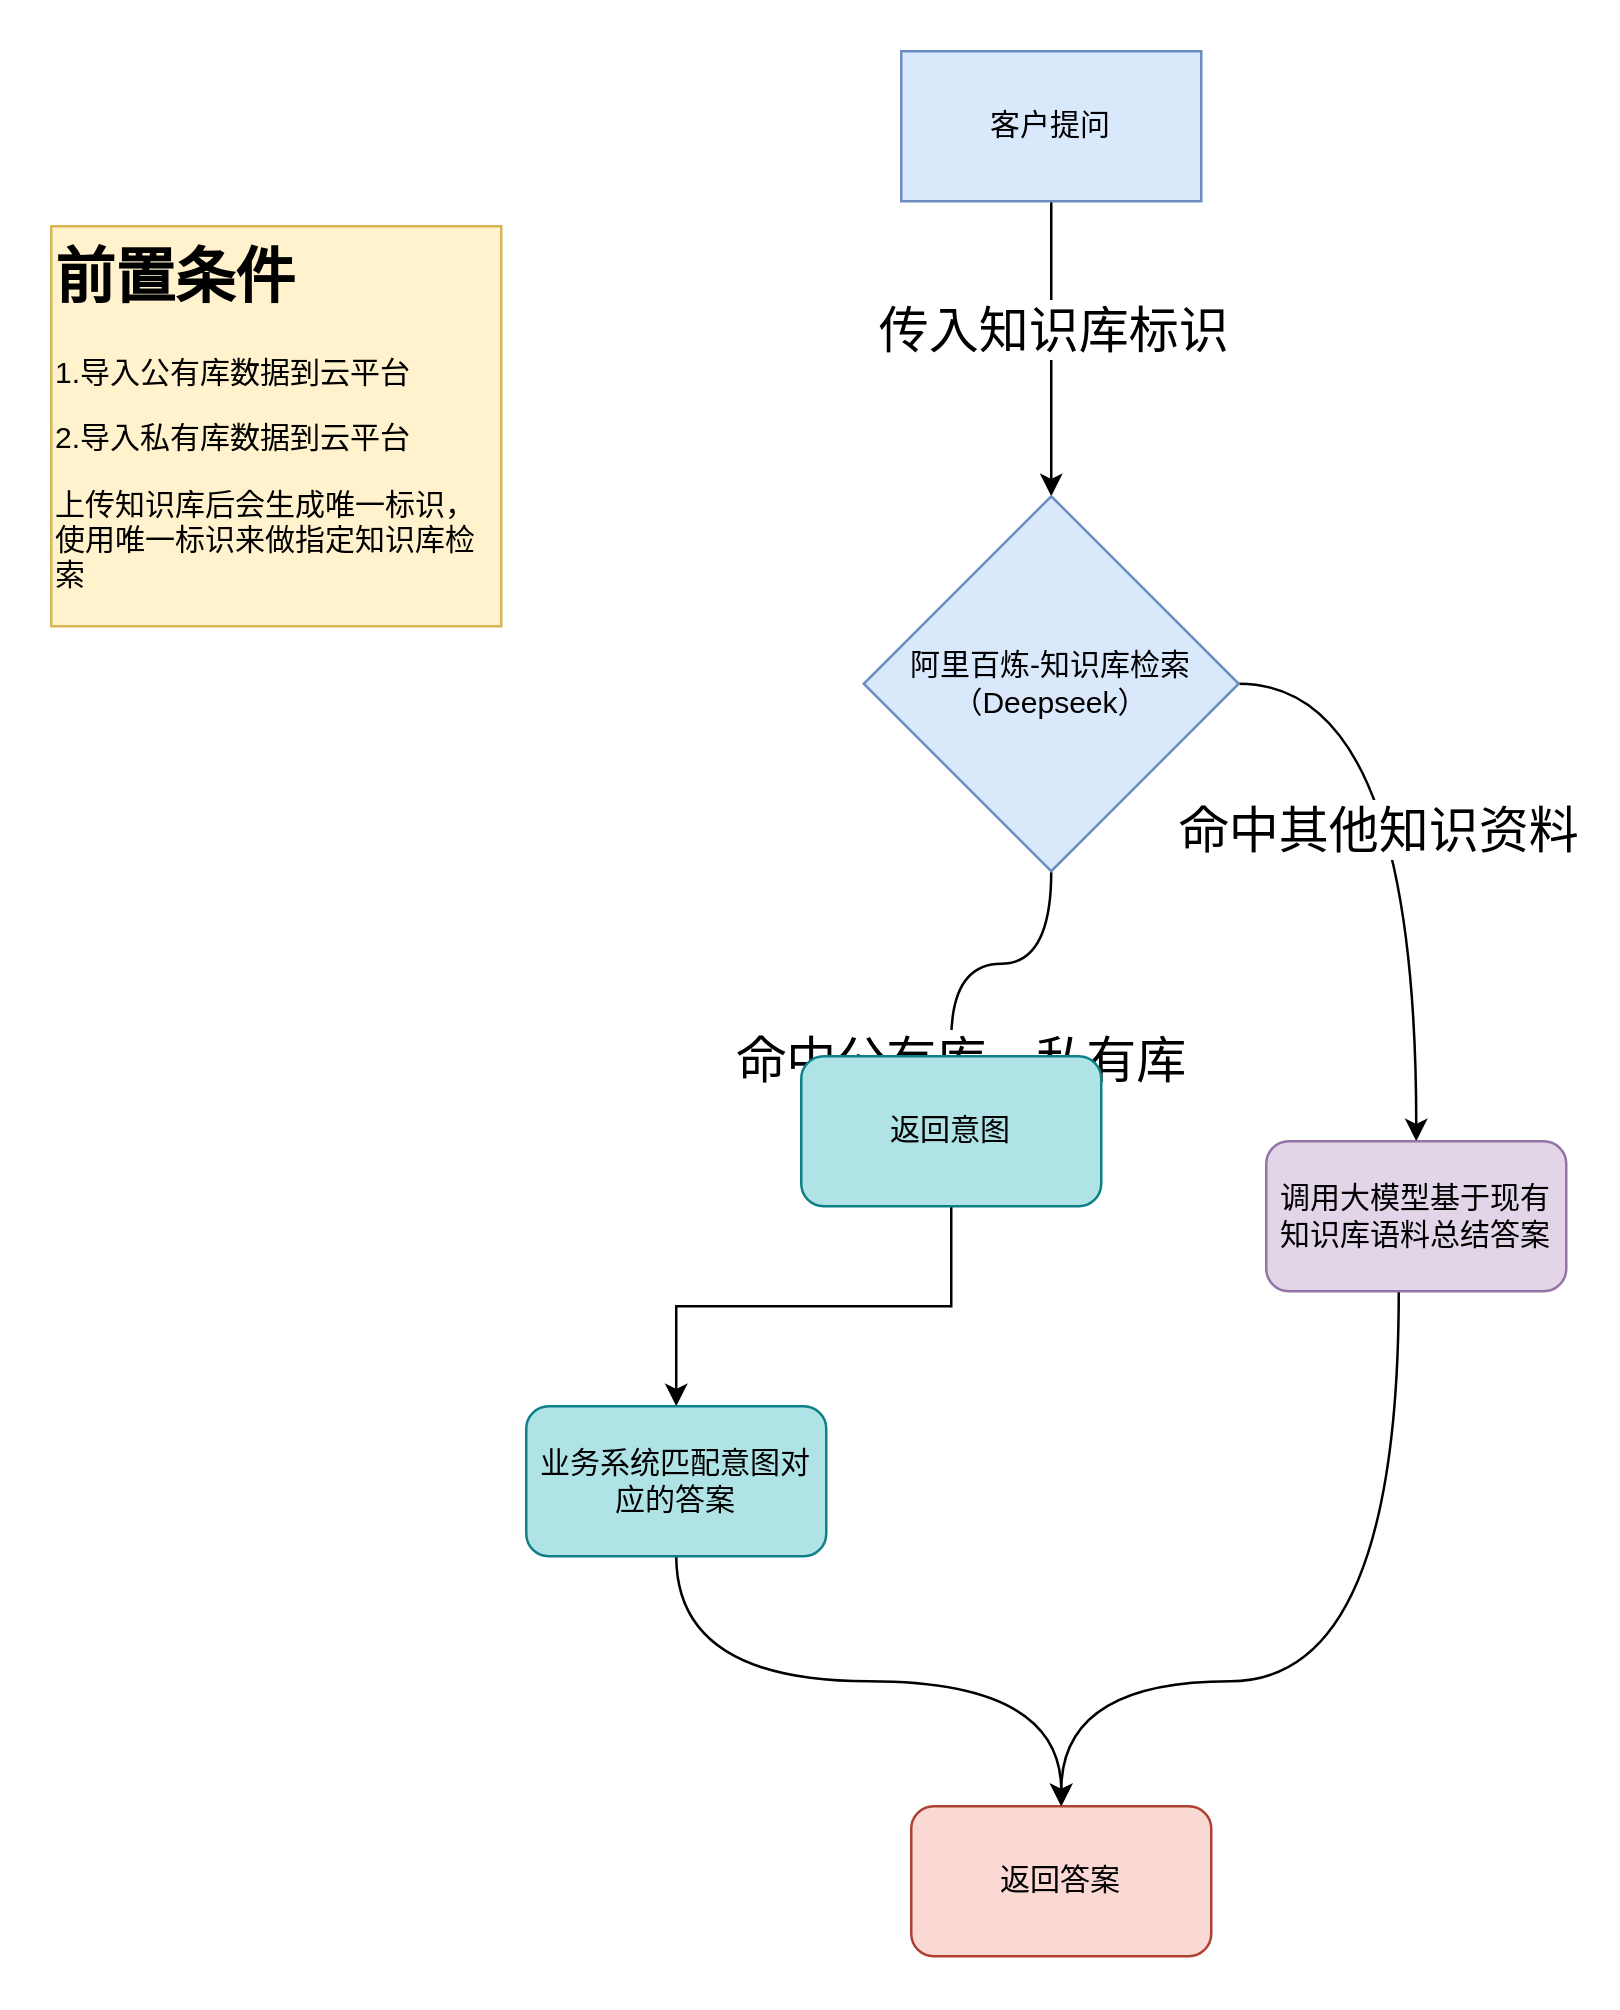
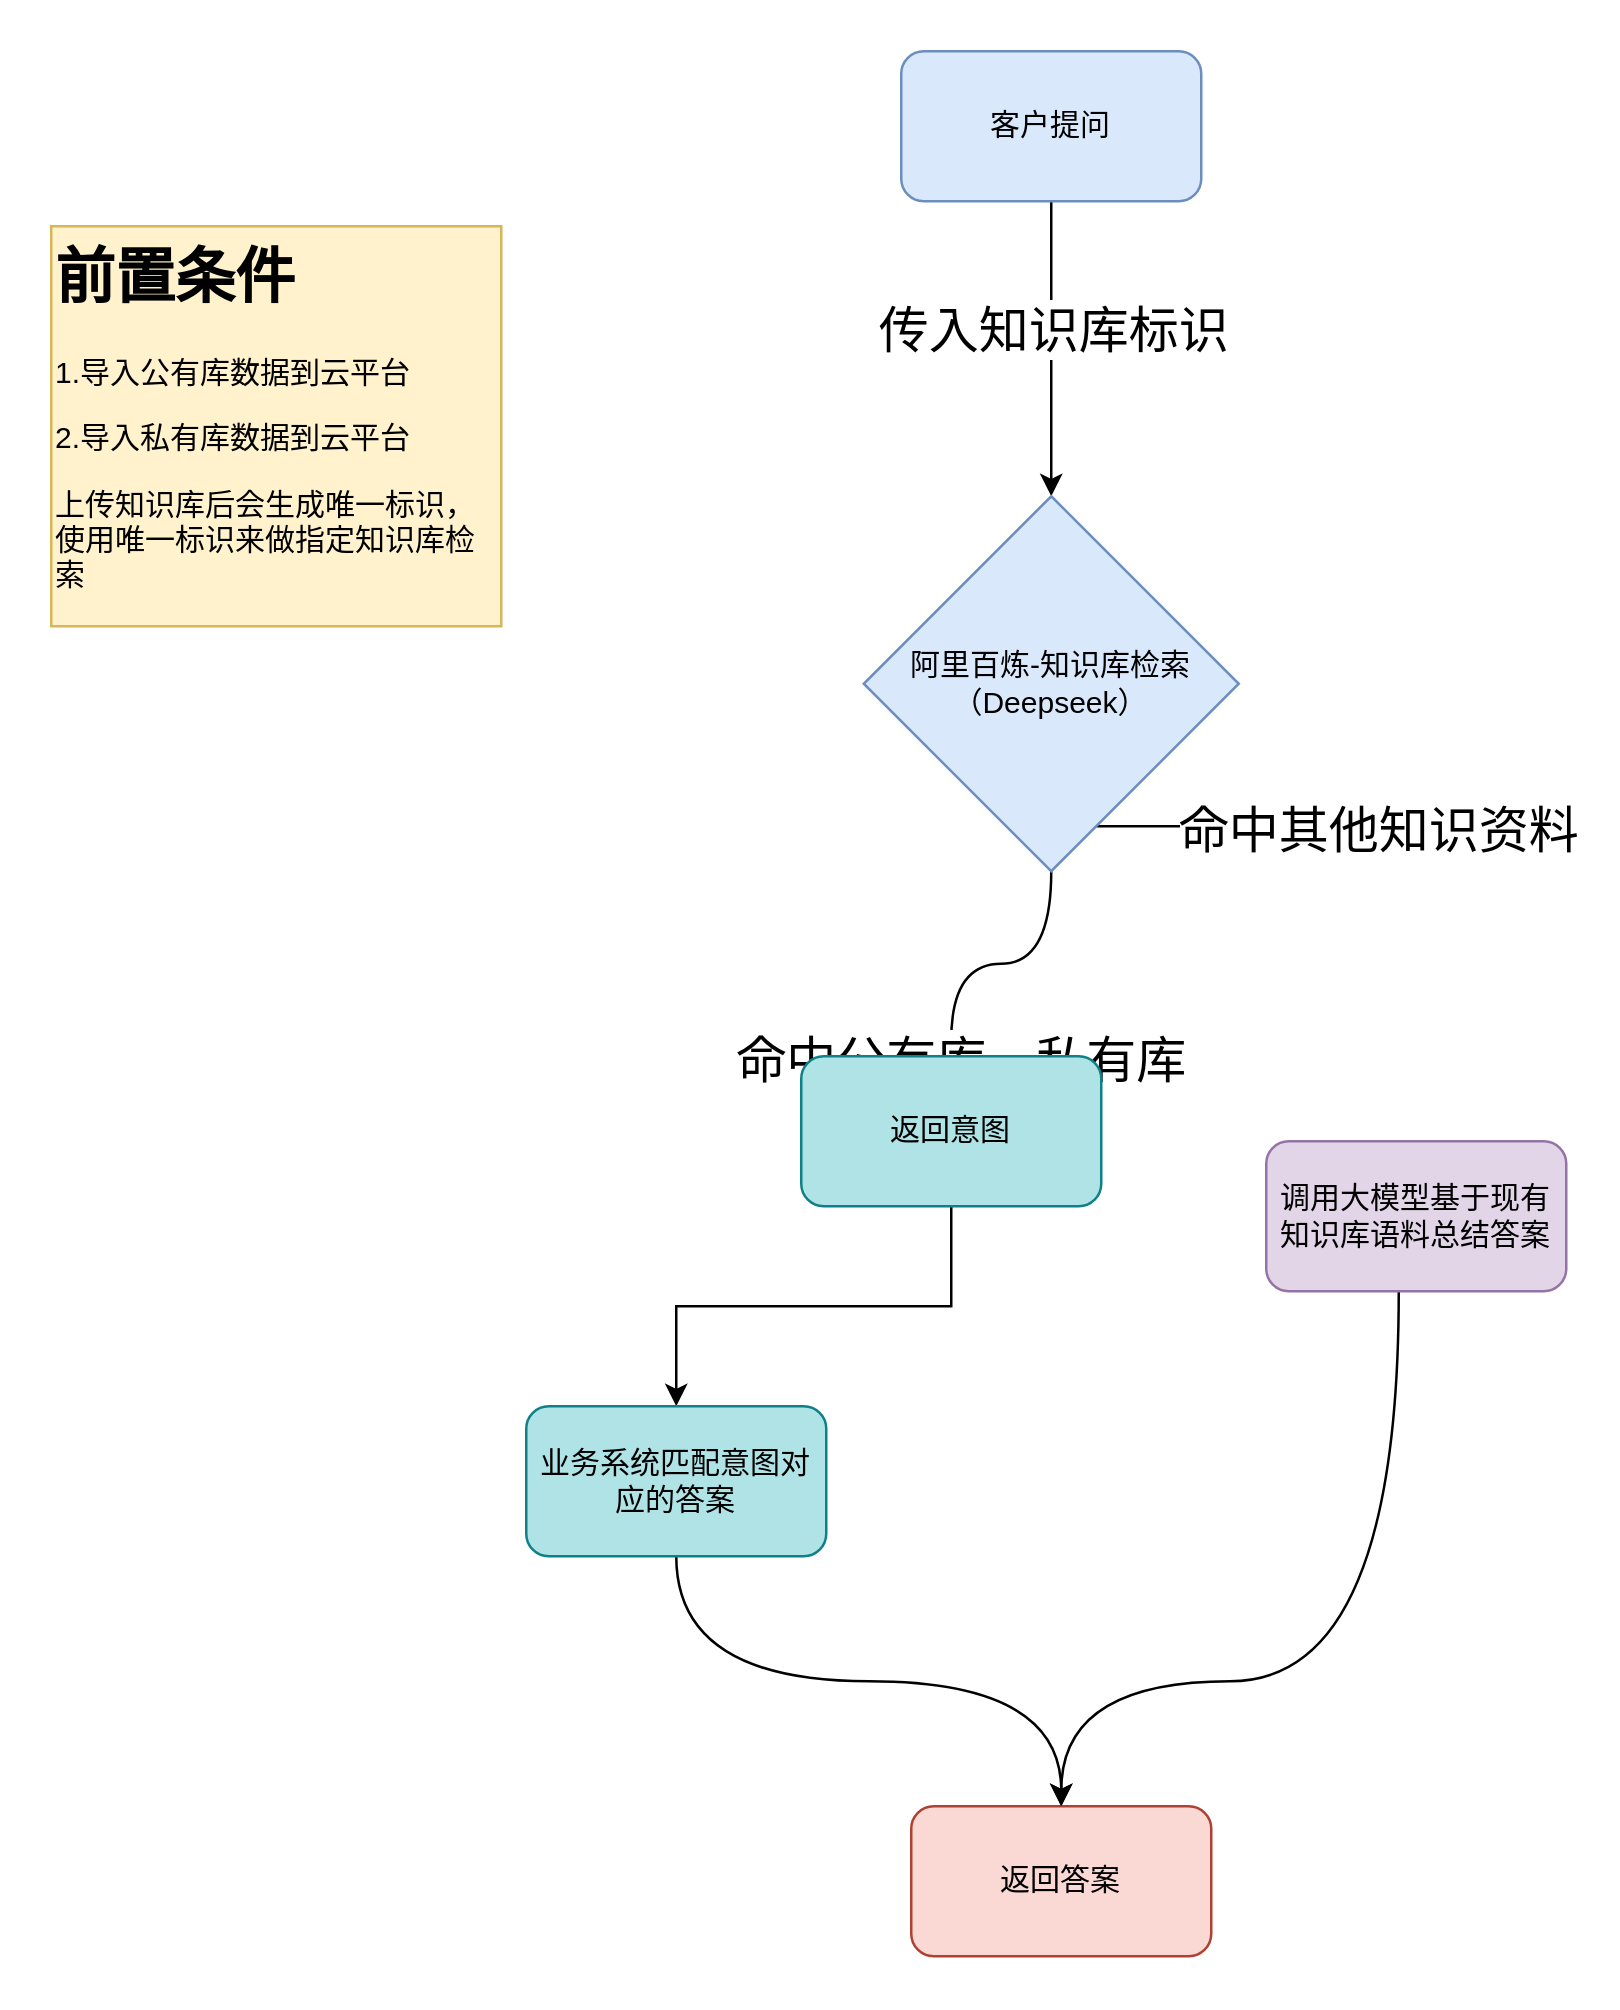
- <mxCell id="4" value="客户提问" style="whiteSpace=wrap;html=1;fillColor=#dae8fc;strokeColor=#6c8ebf;rounded=0;" vertex="1" parent="1"><mxGeometry x="360" y="20" width="120" height="60" as="geometry" /></mxCell>
+ <mxCell id="4" value="客户提问" style="rounded=1;whiteSpace=wrap;html=1;fillColor=#dae8fc;strokeColor=#6c8ebf;" vertex="1" parent="1"><mxGeometry x="360" y="20" width="120" height="60" as="geometry" /></mxCell>
- <mxCell id="7" style="edgeStyle=orthogonalEdgeStyle;rounded=0;orthogonalLoop=1;jettySize=auto;html=1;curved=1;" edge="1" parent="1" source="8" target="15"><mxGeometry relative="1" as="geometry" /></mxCell>
+ <mxCell id="7" style="edgeStyle=orthogonalEdgeStyle;rounded=0;orthogonalLoop=1;jettySize=auto;html=1;curved=1;" edge="1" parent="1" source="8" target="17"><mxGeometry relative="1" as="geometry" /></mxCell>
